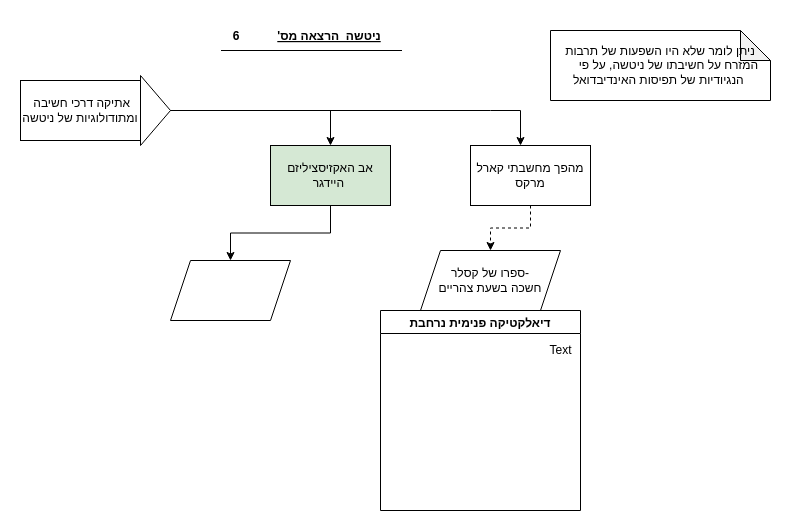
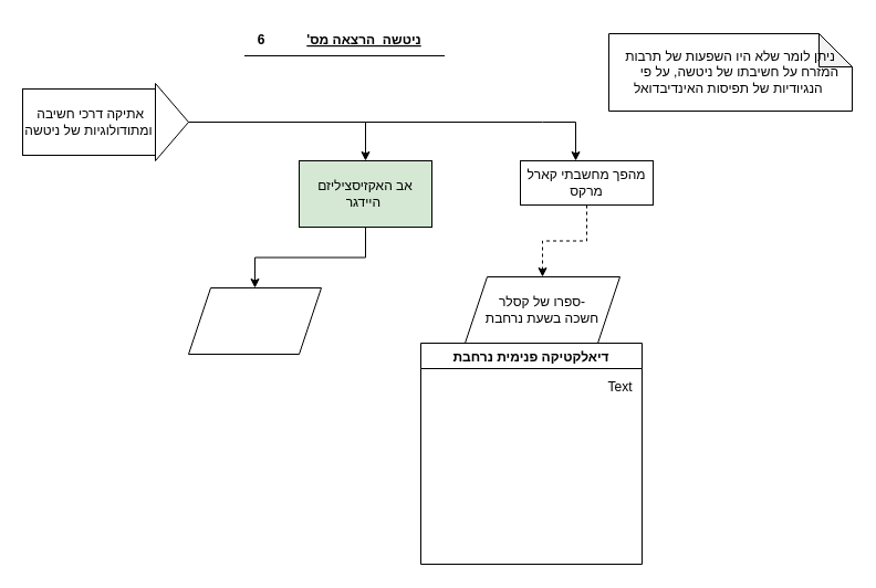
- <mxCell id="13" value="מהפך מחשבתי קארל מרקס" style="rounded=0;whiteSpace=wrap;html=1;align=center;" parent="1" vertex="1"><mxGeometry x="470" y="145" width="120" height="60" as="geometry" /></mxCell>
+ <mxCell id="13" value="מהפך מחשבתי קארל מרקס" style="rounded=0;whiteSpace=wrap;html=1;align=center;" parent="1" vertex="1"><mxGeometry x="470" y="145" width="120" height="40" as="geometry" /></mxCell>
- <mxCell id="15" value="ספרו של קסלר-&lt;br&gt;חשכה בשעת צהריים" style="shape=parallelogram;perimeter=parallelogramPerimeter;whiteSpace=wrap;html=1;fixedSize=1;" parent="1" vertex="1"><mxGeometry x="420" y="250" width="140" height="60" as="geometry" /></mxCell>
+ <mxCell id="15" value="ספרו של קסלר-&lt;br&gt;חשכה בשעת נרחבת" style="shape=parallelogram;perimeter=parallelogramPerimeter;whiteSpace=wrap;html=1;fixedSize=1;" parent="1" vertex="1"><mxGeometry x="420" y="250" width="140" height="60" as="geometry" /></mxCell>
